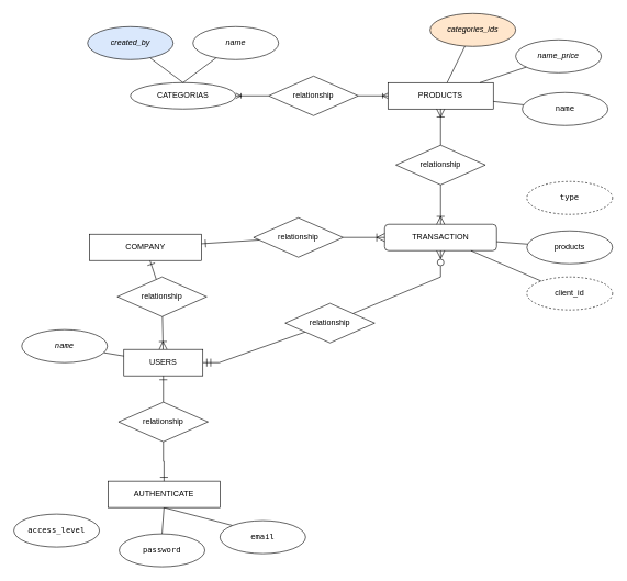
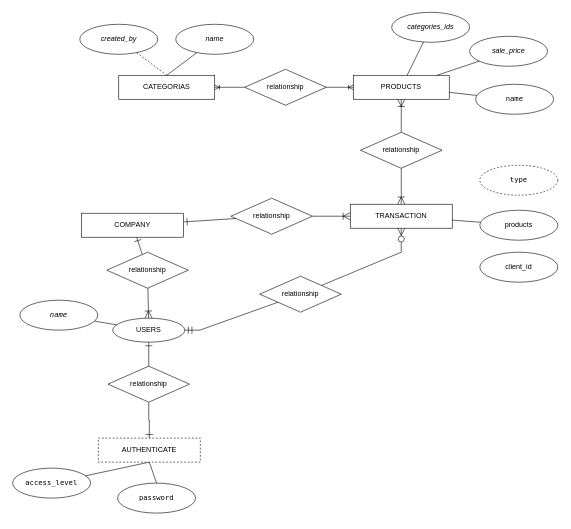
- <mxCell id="42" value="&lt;i&gt;categories_ids&lt;/i&gt;" style="ellipse;whiteSpace=wrap;html=1;rounded=0;fillColor=#ffe6cc;" vertex="1" parent="1"><mxGeometry x="652" y="20" width="130" height="50" as="geometry" /></mxCell>
+ <mxCell id="42" value="&lt;i&gt;categories_ids&lt;/i&gt;" style="ellipse;whiteSpace=wrap;html=1;rounded=0;" vertex="1" parent="1"><mxGeometry x="652" y="20" width="130" height="50" as="geometry" /></mxCell>
- <mxCell id="38" value="&lt;i&gt;created_by&lt;/i&gt;" style="ellipse;whiteSpace=wrap;html=1;rounded=0;fillColor=#dae8fc;" vertex="1" parent="1"><mxGeometry x="132" y="40" width="130" height="50" as="geometry" /></mxCell>
+ <mxCell id="38" value="&lt;i&gt;created_by&lt;/i&gt;" style="ellipse;whiteSpace=wrap;html=1;rounded=0;" vertex="1" parent="1"><mxGeometry x="132" y="40" width="130" height="50" as="geometry" /></mxCell>
- <mxCell id="20" value="&lt;i&gt;name_price&lt;/i&gt;" style="ellipse;whiteSpace=wrap;html=1;rounded=0;" parent="1" vertex="1"><mxGeometry x="782" y="60" width="130" height="50" as="geometry" /></mxCell>
+ <mxCell id="20" value="&lt;i&gt;sale_price&lt;/i&gt;" style="ellipse;whiteSpace=wrap;html=1;rounded=0;" parent="1" vertex="1"><mxGeometry x="782" y="60" width="130" height="50" as="geometry" /></mxCell>
- <mxCell id="37" style="rounded=0;orthogonalLoop=1;jettySize=auto;html=1;fontSize=10;endArrow=none;endFill=0;entryX=0.5;entryY=0;entryDx=0;entryDy=0;" edge="1" parent="1" source="38" target="34"><mxGeometry relative="1" as="geometry" /></mxCell>
+ <mxCell id="37" style="rounded=0;orthogonalLoop=1;jettySize=auto;html=1;fontSize=10;endArrow=none;endFill=0;entryX=0.5;entryY=0;entryDx=0;entryDy=0;dashed=1;" edge="1" parent="1" source="38" target="34"><mxGeometry relative="1" as="geometry" /></mxCell>
- <mxCell id="34" value="CATEGORIAS" style="ellipse;whiteSpace=wrap;html=1;" vertex="1" parent="1"><mxGeometry x="197" y="125" width="160" height="40" as="geometry" /></mxCell>
+ <mxCell id="34" value="CATEGORIAS" style="rounded=0;whiteSpace=wrap;html=1;" vertex="1" parent="1"><mxGeometry x="197" y="125" width="160" height="40" as="geometry" /></mxCell>
- <mxCell id="12" value="TRANSACTION" style="whiteSpace=wrap;html=1;rounded=1;" parent="1" vertex="1"><mxGeometry x="583" y="340" width="170" height="40" as="geometry" /></mxCell>
+ <mxCell id="12" value="TRANSACTION" style="rounded=0;whiteSpace=wrap;html=1;" parent="1" vertex="1"><mxGeometry x="583" y="340" width="170" height="40" as="geometry" /></mxCell>
- <mxCell id="26" style="rounded=0;orthogonalLoop=1;jettySize=auto;html=1;startArrow=none;startFill=0;endArrow=none;endFill=0;" parent="1" source="12" target="24" edge="1"><mxGeometry relative="1" as="geometry"><mxPoint x="738" y="430" as="targetPoint" /><mxPoint x="688" y="400" as="sourcePoint" /></mxGeometry></mxCell>
- <mxCell id="24" value="client_id" style="ellipse;whiteSpace=wrap;html=1;rounded=0;dashed=1;" parent="1" vertex="1"><mxGeometry x="799" y="420" width="130" height="50" as="geometry" /></mxCell>
+ <mxCell id="24" value="client_id" style="ellipse;whiteSpace=wrap;html=1;rounded=0;" parent="1" vertex="1"><mxGeometry x="799" y="420" width="130" height="50" as="geometry" /></mxCell>
- <mxCell id="4" value="USERS" style="rounded=0;whiteSpace=wrap;html=1;" parent="1" vertex="1"><mxGeometry x="187" y="530" width="120" height="40" as="geometry" /></mxCell>
+ <mxCell id="4" value="USERS" style="ellipse;whiteSpace=wrap;html=1;" parent="1" vertex="1"><mxGeometry x="187" y="530" width="120" height="40" as="geometry" /></mxCell>
- <mxCell id="27" value="AUTHENTICATE" style="rounded=0;whiteSpace=wrap;html=1;" parent="1" vertex="1"><mxGeometry x="163" y="730" width="170" height="40" as="geometry" /></mxCell>
+ <mxCell id="27" value="AUTHENTICATE" style="rounded=0;whiteSpace=wrap;html=1;dashed=1;" parent="1" vertex="1"><mxGeometry x="163" y="730" width="170" height="40" as="geometry" /></mxCell>
+ <mxCell id="5" style="rounded=0;orthogonalLoop=1;jettySize=auto;html=1;startArrow=none;startFill=0;endArrow=none;endFill=0;entryX=0.5;entryY=1;entryDx=0;entryDy=0;" parent="1" source="6" target="27" edge="1"><mxGeometry relative="1" as="geometry" /></mxCell>
- <mxCell id="7" style="edgeStyle=none;rounded=0;orthogonalLoop=1;jettySize=auto;html=1;entryX=0.5;entryY=1;entryDx=0;entryDy=0;startArrow=none;startFill=0;endArrow=none;endFill=0;exitX=0;exitY=0;exitDx=0;exitDy=0;" parent="1" source="8" target="27" edge="1"><mxGeometry relative="1" as="geometry"><mxPoint x="184.851" y="476.793" as="sourcePoint" /></mxGeometry></mxCell>
- <mxCell id="8" value="&lt;div style=&quot;text-align: left;&quot;&gt;&lt;pre dir=&quot;ltr&quot; id=&quot;tw-target-text&quot; data-placeholder=&quot;Tradução&quot; class=&quot;tw-data-text tw-text-large tw-ta&quot;&gt;email&lt;/pre&gt;&lt;/div&gt;" style="ellipse;whiteSpace=wrap;html=1;rounded=0;" parent="1" vertex="1"><mxGeometry x="333" y="790" width="130" height="50" as="geometry" /></mxCell>
- <mxCell id="31" value="&lt;div style=&quot;text-align: left;&quot;&gt;&lt;pre dir=&quot;ltr&quot; id=&quot;tw-target-text&quot; data-placeholder=&quot;Tradução&quot; class=&quot;tw-data-text tw-text-large tw-ta&quot;&gt;password&lt;/pre&gt;&lt;/div&gt;" style="ellipse;whiteSpace=wrap;html=1;rounded=0;" parent="1" vertex="1"><mxGeometry x="180" y="810" width="130" height="50" as="geometry" /></mxCell>
+ <mxCell id="31" value="&lt;div style=&quot;text-align: left;&quot;&gt;&lt;pre dir=&quot;ltr&quot; id=&quot;tw-target-text&quot; data-placeholder=&quot;Tradução&quot; class=&quot;tw-data-text tw-text-large tw-ta&quot;&gt;password&lt;/pre&gt;&lt;/div&gt;" style="ellipse;whiteSpace=wrap;html=1;rounded=0;" parent="1" vertex="1"><mxGeometry x="195" y="805" width="130" height="50" as="geometry" /></mxCell>
